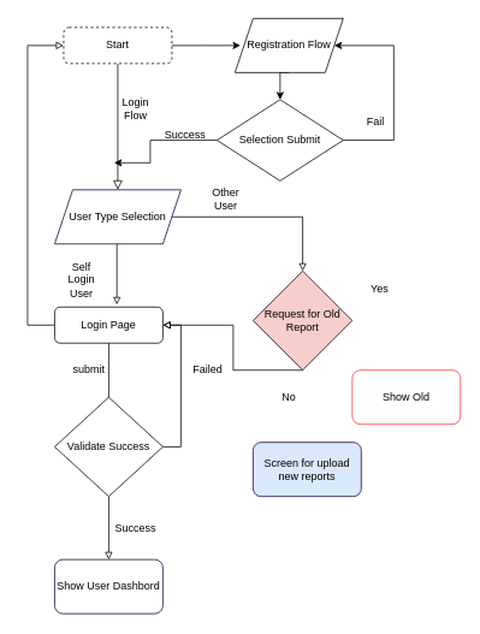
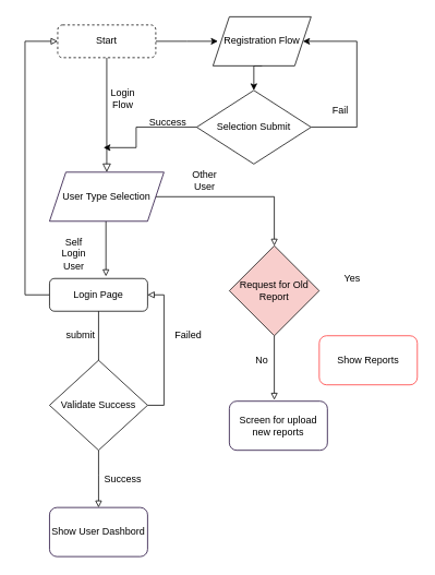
- <mxCell id="11" value="Yes" style="text;html=1;align=center;verticalAlign=middle;resizable=0;points=[];autosize=1;strokeColor=none;" parent="1" vertex="1"><mxGeometry x="400" y="310" width="40" height="20" as="geometry" /></mxCell>
+ <mxCell id="11" value="Yes" style="text;html=1;align=center;verticalAlign=middle;resizable=0;points=[];autosize=1;strokeColor=none;" parent="1" vertex="1"><mxGeometry x="410" y="330" width="40" height="20" as="geometry" /></mxCell>
- <mxCell id="8" style="edgeStyle=elbowEdgeStyle;rounded=0;orthogonalLoop=1;jettySize=auto;html=1;exitX=0.5;exitY=1;exitDx=0;exitDy=0;endArrow=block;endFill=0;" parent="1" source="9" target="7" edge="1"><mxGeometry relative="1" as="geometry" /></mxCell>
+ <mxCell id="8" style="edgeStyle=elbowEdgeStyle;rounded=0;orthogonalLoop=1;jettySize=auto;html=1;exitX=0.5;exitY=1;exitDx=0;exitDy=0;entryX=0.465;entryY=-0.027;entryDx=0;entryDy=0;entryPerimeter=0;endArrow=block;endFill=0;" parent="1" source="9" target="12" edge="1"><mxGeometry relative="1" as="geometry" /></mxCell>
- <mxCell id="10" value="Show Old" style="rounded=1;whiteSpace=wrap;html=1;strokeColor=#FF3333;" parent="1" vertex="1"><mxGeometry x="390" y="410" width="120" height="60" as="geometry" /></mxCell>
+ <mxCell id="10" value="Show Reports" style="rounded=1;whiteSpace=wrap;html=1;strokeColor=#FF3333;" parent="1" vertex="1"><mxGeometry x="390" y="410" width="120" height="60" as="geometry" /></mxCell>
- <mxCell id="12" value="Screen for upload new reports&lt;br&gt;" style="rounded=1;whiteSpace=wrap;html=1;strokeColor=#190033;fillColor=#dae8fc;" parent="1" vertex="1"><mxGeometry x="280" y="490" width="120" height="60" as="geometry" /></mxCell>
+ <mxCell id="12" value="Screen for upload new reports&lt;br&gt;" style="rounded=1;whiteSpace=wrap;html=1;strokeColor=#190033;" parent="1" vertex="1"><mxGeometry x="280" y="490" width="120" height="60" as="geometry" /></mxCell>
